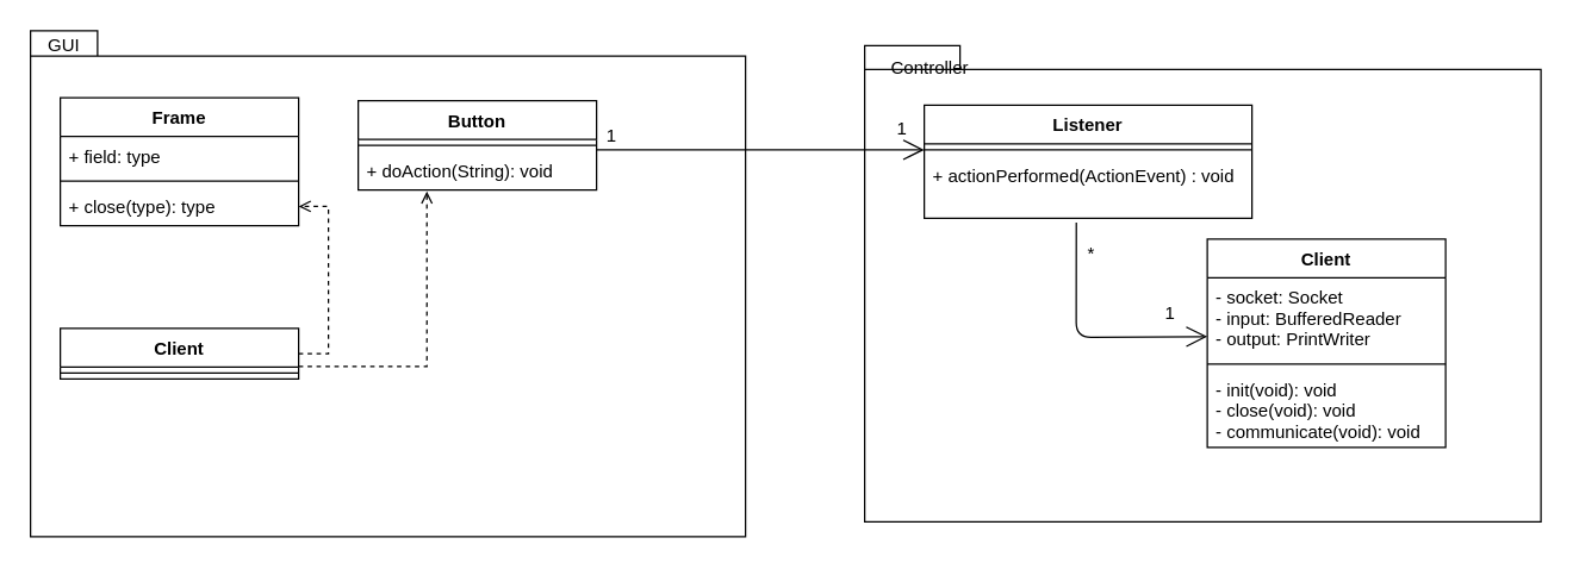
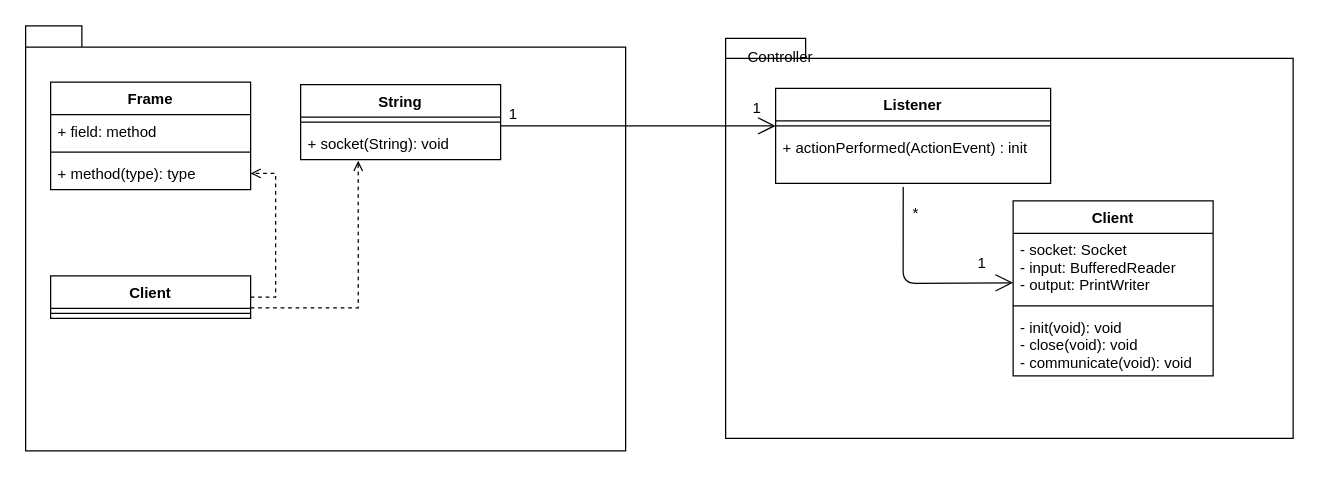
- <mxCell id="3" value="GUI" style="text;html=1;resizable=0;points=[];autosize=1;align=left;verticalAlign=top;spacingTop=-4;" parent="1" vertex="1"><mxGeometry x="30" y="20" width="40" height="20" as="geometry" /></mxCell>
- <mxCell id="20" value="Button" style="swimlane;fontStyle=1;align=center;verticalAlign=top;childLayout=stackLayout;horizontal=1;startSize=26;horizontalStack=0;resizeParent=1;resizeParentMax=0;resizeLast=0;collapsible=1;marginBottom=0;" parent="1" vertex="1"><mxGeometry x="240" y="67" width="160" height="60" as="geometry" /></mxCell>
+ <mxCell id="20" value="String" style="swimlane;fontStyle=1;align=center;verticalAlign=top;childLayout=stackLayout;horizontal=1;startSize=26;horizontalStack=0;resizeParent=1;resizeParentMax=0;resizeLast=0;collapsible=1;marginBottom=0;" parent="1" vertex="1"><mxGeometry x="240" y="67" width="160" height="60" as="geometry" /></mxCell>
- <mxCell id="17" value="+ field: type" style="text;strokeColor=none;fillColor=none;align=left;verticalAlign=top;spacingLeft=4;spacingRight=4;overflow=hidden;rotatable=0;points=[[0,0.5],[1,0.5]];portConstraint=eastwest;" parent="16" vertex="1"><mxGeometry y="26" width="160" height="26" as="geometry" /></mxCell>
+ <mxCell id="17" value="+ field: method" style="text;strokeColor=none;fillColor=none;align=left;verticalAlign=top;spacingLeft=4;spacingRight=4;overflow=hidden;rotatable=0;points=[[0,0.5],[1,0.5]];portConstraint=eastwest;" parent="16" vertex="1"><mxGeometry y="26" width="160" height="26" as="geometry" /></mxCell>
- <mxCell id="22" value="+ doAction(String): void" style="text;strokeColor=none;fillColor=none;align=left;verticalAlign=top;spacingLeft=4;spacingRight=4;overflow=hidden;rotatable=0;points=[[0,0.5],[1,0.5]];portConstraint=eastwest;" parent="20" vertex="1"><mxGeometry y="34" width="160" height="26" as="geometry" /></mxCell>
+ <mxCell id="22" value="+ socket(String): void" style="text;strokeColor=none;fillColor=none;align=left;verticalAlign=top;spacingLeft=4;spacingRight=4;overflow=hidden;rotatable=0;points=[[0,0.5],[1,0.5]];portConstraint=eastwest;" parent="20" vertex="1"><mxGeometry y="34" width="160" height="26" as="geometry" /></mxCell>
- <mxCell id="8" value="+ actionPerformed(ActionEvent) : void" style="text;strokeColor=none;fillColor=none;align=left;verticalAlign=top;spacingLeft=4;spacingRight=4;overflow=hidden;rotatable=0;points=[[0,0.5],[1,0.5]];portConstraint=eastwest;" parent="6" vertex="1"><mxGeometry y="34" width="220" height="42" as="geometry" /></mxCell>
+ <mxCell id="8" value="+ actionPerformed(ActionEvent) : init" style="text;strokeColor=none;fillColor=none;align=left;verticalAlign=top;spacingLeft=4;spacingRight=4;overflow=hidden;rotatable=0;points=[[0,0.5],[1,0.5]];portConstraint=eastwest;" parent="6" vertex="1"><mxGeometry y="34" width="220" height="42" as="geometry" /></mxCell>
- <mxCell id="19" value="+ close(type): type" style="text;strokeColor=none;fillColor=none;align=left;verticalAlign=top;spacingLeft=4;spacingRight=4;overflow=hidden;rotatable=0;points=[[0,0.5],[1,0.5]];portConstraint=eastwest;" parent="16" vertex="1"><mxGeometry y="60" width="160" height="26" as="geometry" /></mxCell>
+ <mxCell id="19" value="+ method(type): type" style="text;strokeColor=none;fillColor=none;align=left;verticalAlign=top;spacingLeft=4;spacingRight=4;overflow=hidden;rotatable=0;points=[[0,0.5],[1,0.5]];portConstraint=eastwest;" parent="16" vertex="1"><mxGeometry y="60" width="160" height="26" as="geometry" /></mxCell>
